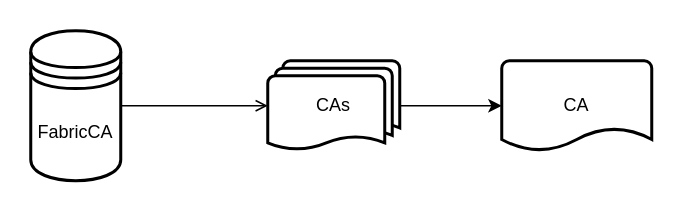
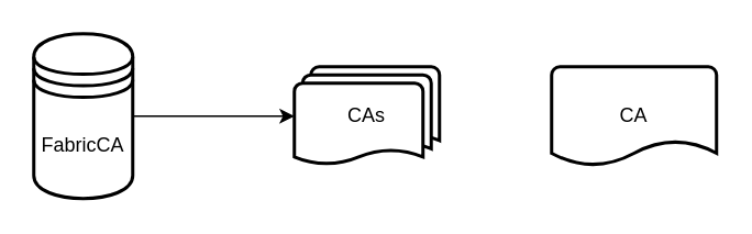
- <mxCell id="2" style="edgeStyle=orthogonalEdgeStyle;rounded=0;orthogonalLoop=1;jettySize=auto;html=1;exitX=1;exitY=0.5;exitDx=0;exitDy=0;endArrow=open;" edge="1" parent="1" source="3" target="5"><mxGeometry relative="1" as="geometry" /></mxCell>
+ <mxCell id="2" style="edgeStyle=orthogonalEdgeStyle;rounded=0;orthogonalLoop=1;jettySize=auto;html=1;exitX=1;exitY=0.5;exitDx=0;exitDy=0;" edge="1" parent="1" source="3" target="5"><mxGeometry relative="1" as="geometry" /></mxCell>
- <mxCell id="4" style="edgeStyle=orthogonalEdgeStyle;rounded=0;orthogonalLoop=1;jettySize=auto;html=1;exitX=1;exitY=0.5;exitDx=0;exitDy=0;exitPerimeter=0;" edge="1" parent="1" source="5" target="6"><mxGeometry relative="1" as="geometry" /></mxCell>
